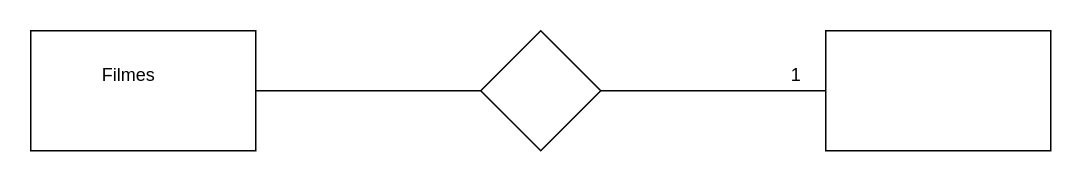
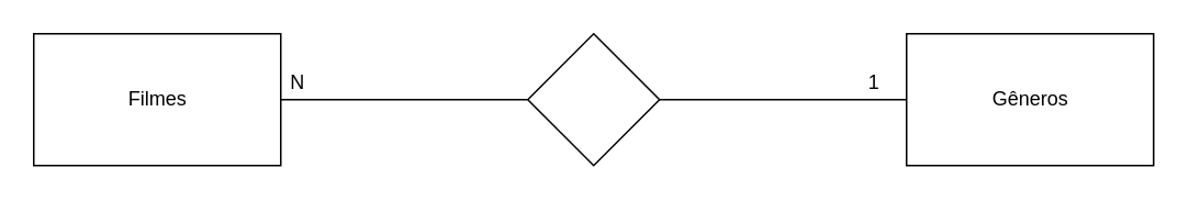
- <mxCell id="7" value="Filmes" style="text;html=1;align=center;verticalAlign=middle;resizable=0;points=[];autosize=1;" parent="1" vertex="1"><mxGeometry x="60" y="40" width="50" height="20" as="geometry" /></mxCell>
+ <mxCell id="7" value="Filmes" style="text;html=1;align=center;verticalAlign=middle;resizable=0;points=[];autosize=1;" parent="1" vertex="1"><mxGeometry x="70" y="50" width="50" height="20" as="geometry" /></mxCell>
+ <mxCell id="10" value="N" style="text;html=1;align=center;verticalAlign=middle;resizable=0;points=[];autosize=1;" parent="1" vertex="1"><mxGeometry x="170" y="40" width="20" height="20" as="geometry" /></mxCell>
+ <mxCell id="8" value="Gêneros" style="text;html=1;align=center;verticalAlign=middle;resizable=0;points=[];autosize=1;" parent="1" vertex="1"><mxGeometry x="595" y="50" width="60" height="20" as="geometry" /></mxCell>
